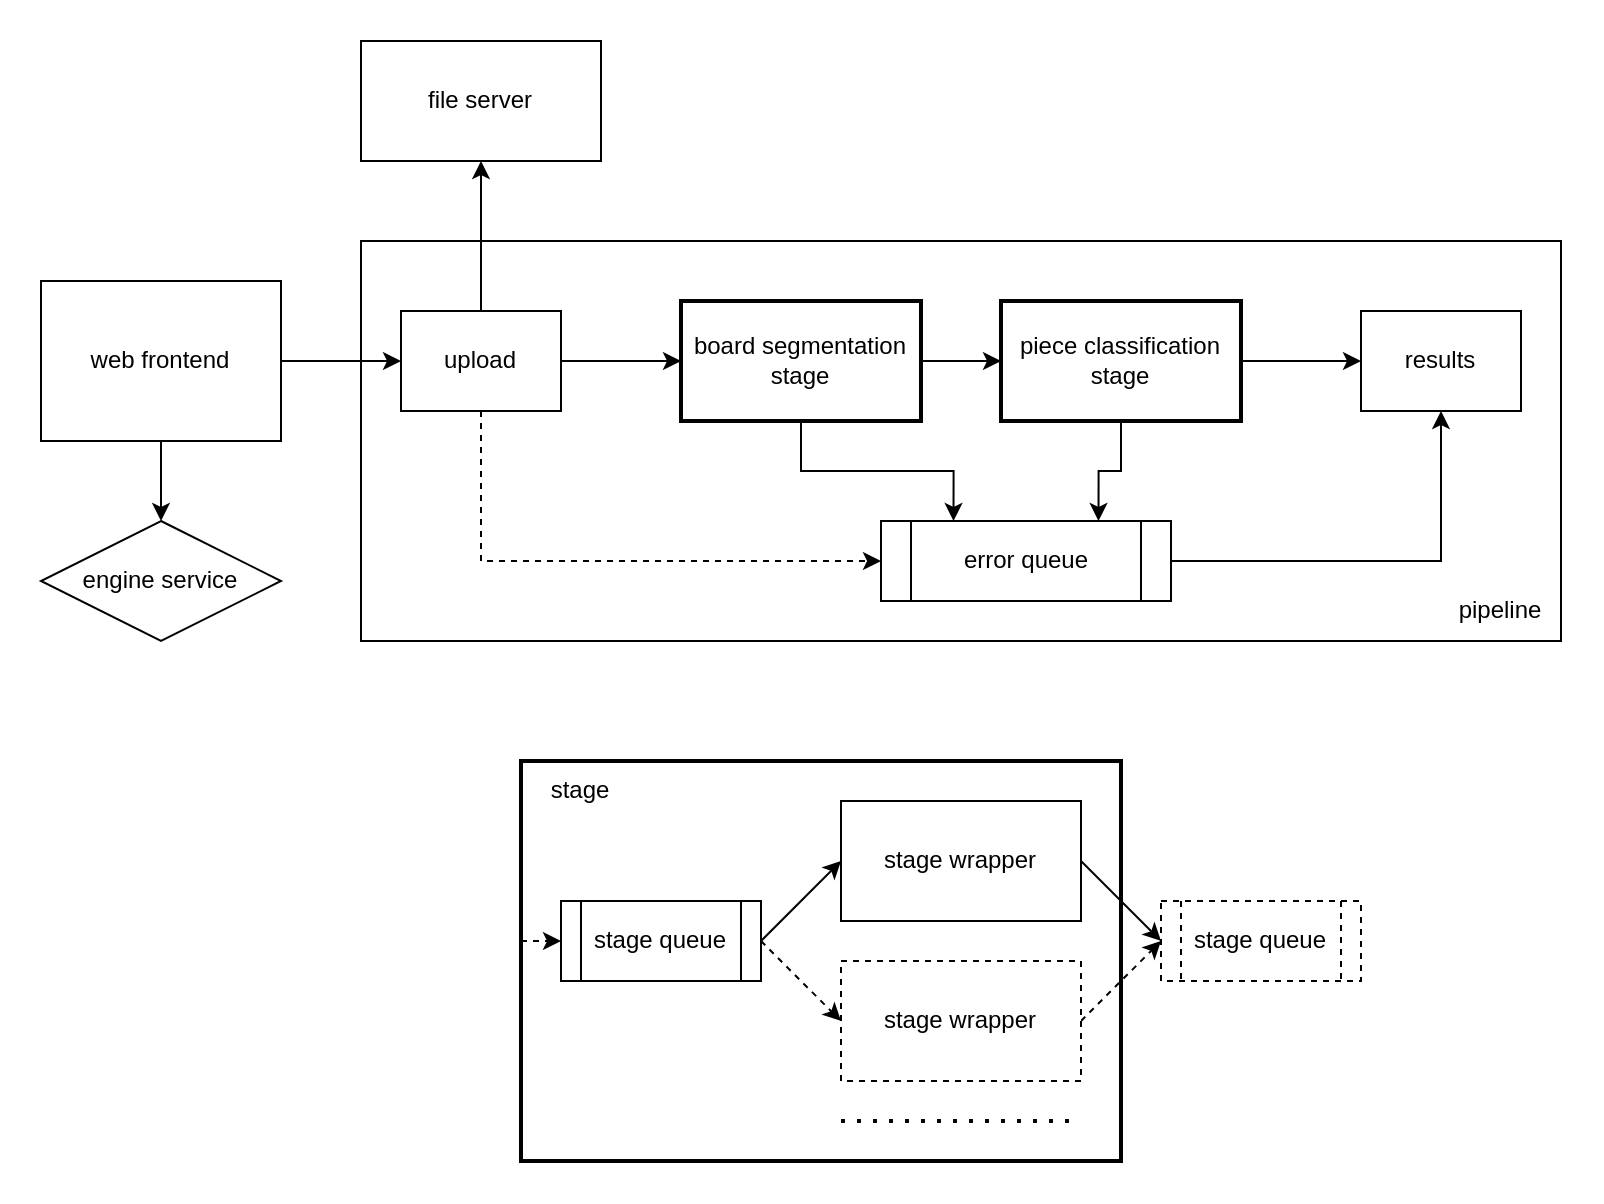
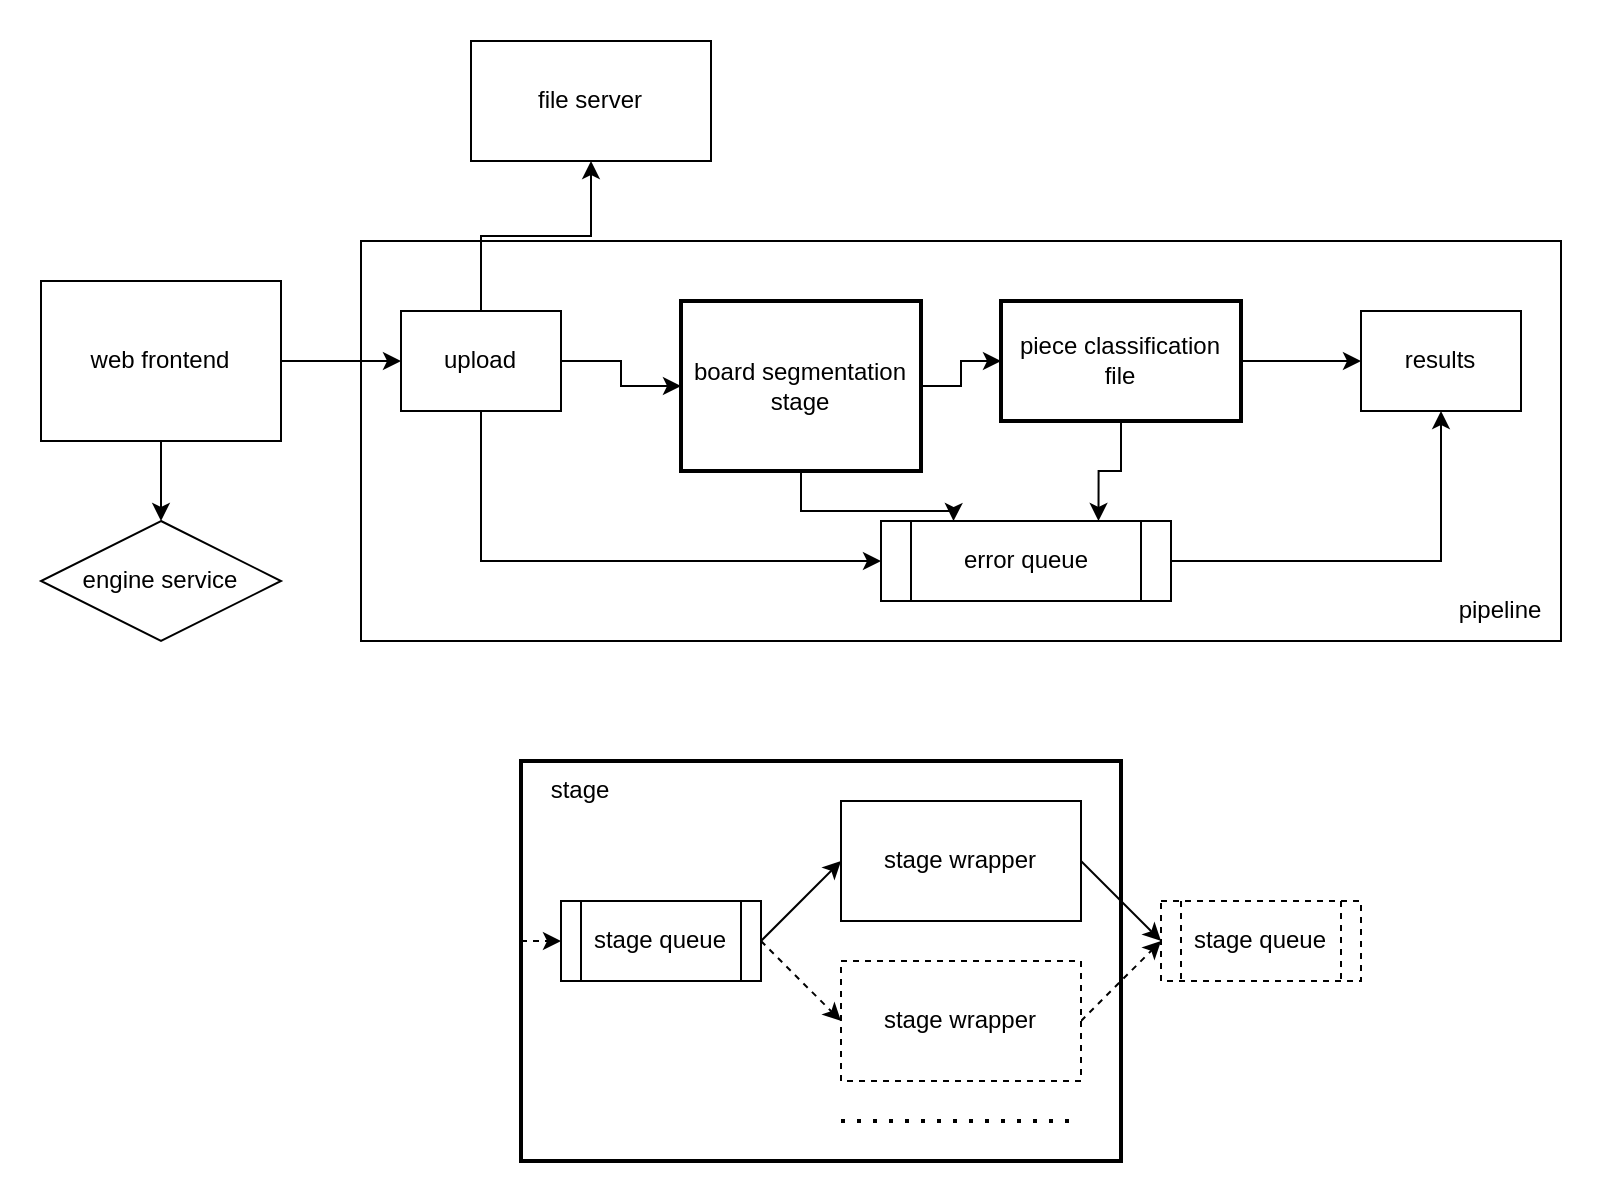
- <mxCell id="18" value="&lt;div&gt;file server&lt;/div&gt;" style="rounded=0;whiteSpace=wrap;html=1;" vertex="1" parent="1"><mxGeometry x="180" y="20" width="120" height="60" as="geometry" /></mxCell>
+ <mxCell id="18" value="&lt;div&gt;file server&lt;/div&gt;" style="rounded=0;whiteSpace=wrap;html=1;" vertex="1" parent="1"><mxGeometry x="235" y="20" width="120" height="60" as="geometry" /></mxCell>
- <mxCell id="11" value="&lt;div&gt;board segmentation&lt;/div&gt;&lt;div&gt;stage&lt;br&gt;&lt;/div&gt;" style="rounded=0;whiteSpace=wrap;html=1;strokeWidth=2;glass=0;shadow=0;" vertex="1" parent="1"><mxGeometry x="340" y="150" width="120" height="60" as="geometry" /></mxCell>
+ <mxCell id="11" value="&lt;div&gt;board segmentation&lt;/div&gt;&lt;div&gt;stage&lt;br&gt;&lt;/div&gt;" style="rounded=0;whiteSpace=wrap;html=1;strokeWidth=2;glass=0;shadow=0;" vertex="1" parent="1"><mxGeometry x="340" y="150" width="120" height="85" as="geometry" /></mxCell>
- <mxCell id="14" value="&lt;div&gt;piece classification&lt;br&gt;&lt;/div&gt;&lt;div&gt;stage&lt;br&gt;&lt;/div&gt;" style="rounded=0;whiteSpace=wrap;html=1;strokeWidth=2;" vertex="1" parent="1"><mxGeometry x="500" y="150" width="120" height="60" as="geometry" /></mxCell>
+ <mxCell id="14" value="&lt;div&gt;piece classification&lt;br&gt;&lt;/div&gt;&lt;div&gt;file&lt;br&gt;&lt;/div&gt;" style="rounded=0;whiteSpace=wrap;html=1;strokeWidth=2;" vertex="1" parent="1"><mxGeometry x="500" y="150" width="120" height="60" as="geometry" /></mxCell>
- <mxCell id="5" style="edgeStyle=orthogonalEdgeStyle;rounded=0;orthogonalLoop=1;jettySize=auto;html=1;exitX=0.5;exitY=1;exitDx=0;exitDy=0;entryX=0;entryY=0.5;entryDx=0;entryDy=0;dashed=1;" edge="1" parent="1" source="8" target="17"><mxGeometry relative="1" as="geometry" /></mxCell>
+ <mxCell id="5" style="edgeStyle=orthogonalEdgeStyle;rounded=0;orthogonalLoop=1;jettySize=auto;html=1;exitX=0.5;exitY=1;exitDx=0;exitDy=0;entryX=0;entryY=0.5;entryDx=0;entryDy=0;" edge="1" parent="1" source="8" target="17"><mxGeometry relative="1" as="geometry" /></mxCell>
